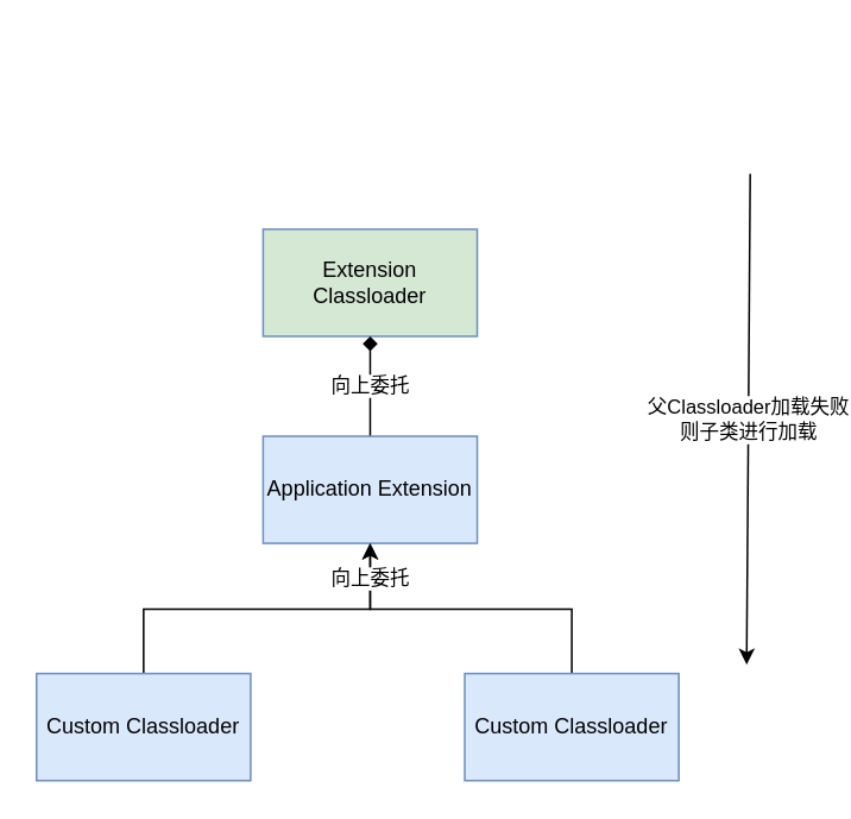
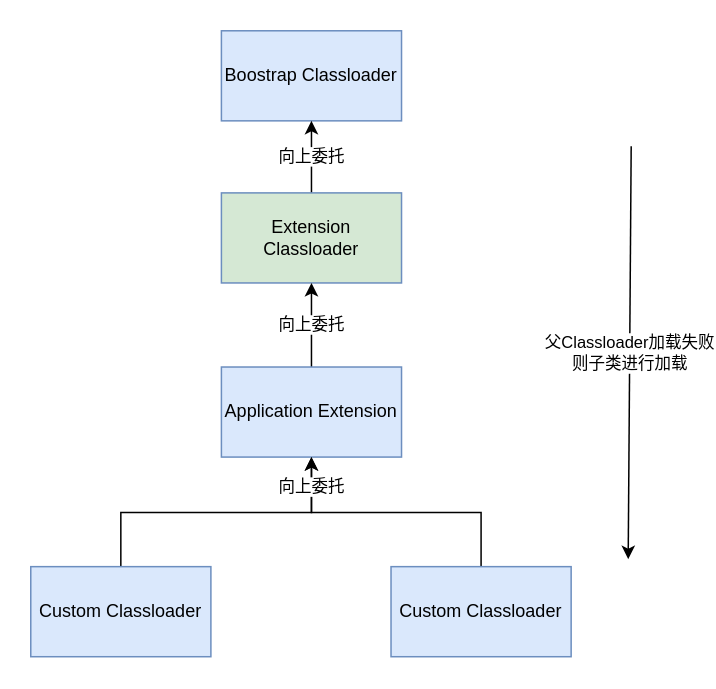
+ <mxCell id="2" value="Boostrap Classloader" style="rounded=0;whiteSpace=wrap;html=1;fillColor=#dae8fc;strokeColor=#6c8ebf;" vertex="1" parent="1"><mxGeometry x="147" y="20" width="120" height="60" as="geometry" /></mxCell>
+ <mxCell id="3" value="向上委托" style="edgeStyle=orthogonalEdgeStyle;rounded=0;orthogonalLoop=1;jettySize=auto;html=1;entryX=0.5;entryY=1;entryDx=0;entryDy=0;" edge="1" parent="1" source="4" target="2"><mxGeometry relative="1" as="geometry" /></mxCell>
- <mxCell id="5" value="向上委托" style="edgeStyle=orthogonalEdgeStyle;rounded=0;orthogonalLoop=1;jettySize=auto;html=1;entryX=0.5;entryY=1;entryDx=0;entryDy=0;endArrow=diamond;" edge="1" parent="1" source="6" target="4"><mxGeometry relative="1" as="geometry" /></mxCell>
+ <mxCell id="5" value="向上委托" style="edgeStyle=orthogonalEdgeStyle;rounded=0;orthogonalLoop=1;jettySize=auto;html=1;entryX=0.5;entryY=1;entryDx=0;entryDy=0;" edge="1" parent="1" source="6" target="4"><mxGeometry relative="1" as="geometry" /></mxCell>
